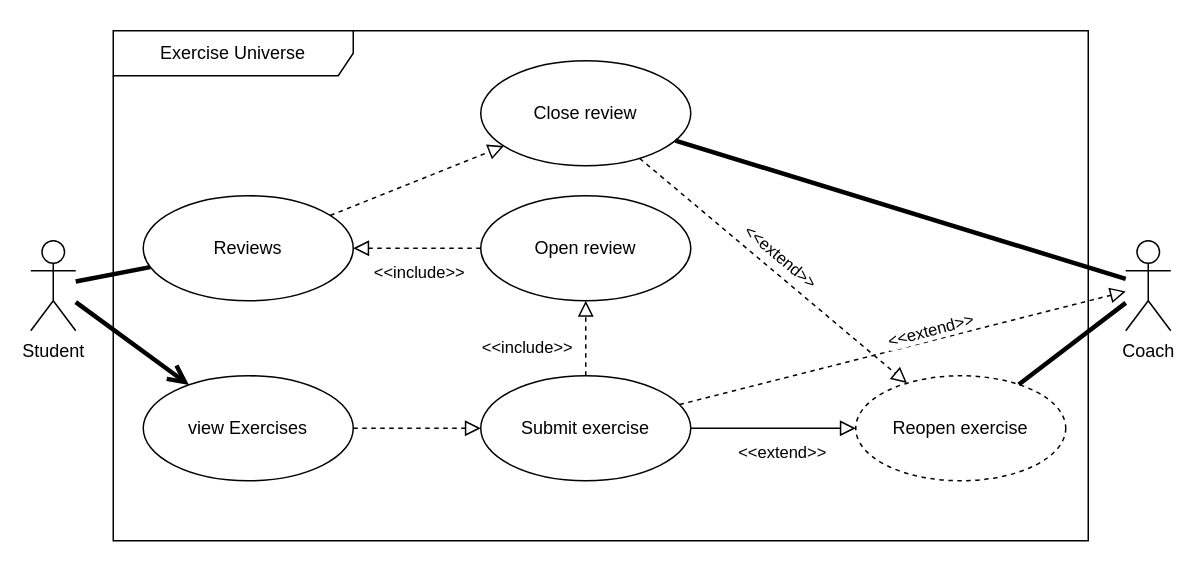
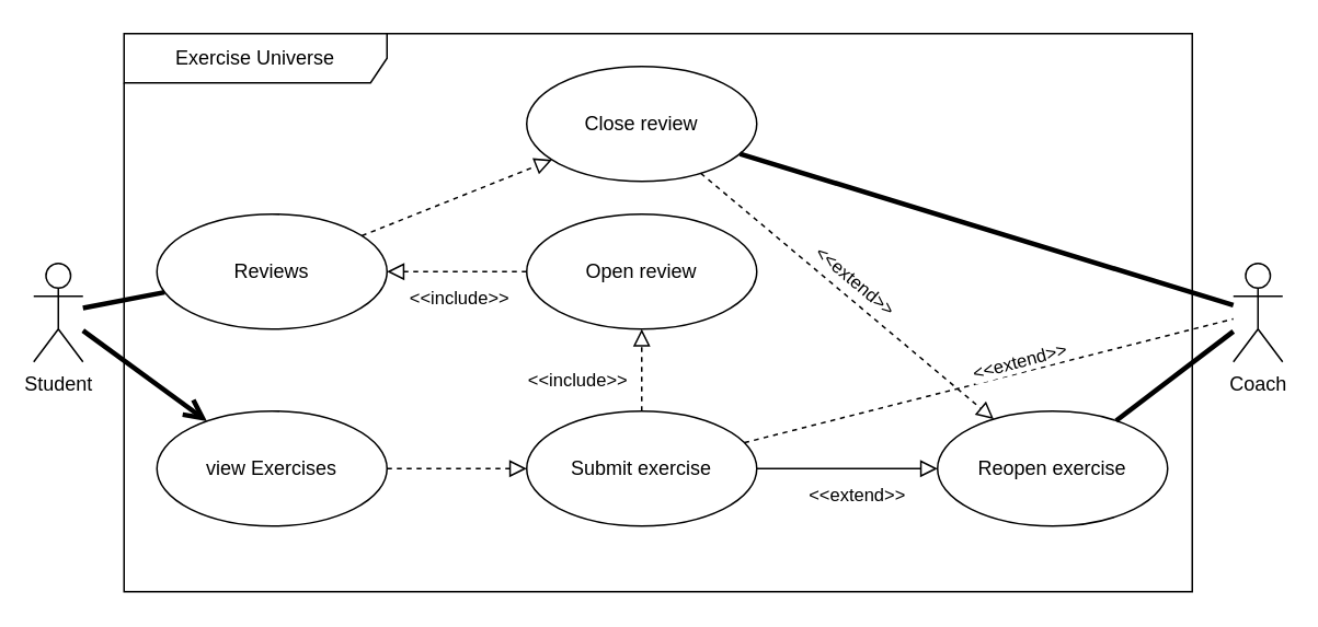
- <mxCell id="24" value="" style="endArrow=block;startArrow=none;endFill=0;startFill=0;endSize=8;html=1;verticalAlign=bottom;dashed=1;labelBackgroundColor=none;rounded=0;" edge="1" parent="1" source="12" target="3"><mxGeometry width="160" relative="1" as="geometry"><mxPoint x="590" y="330" as="sourcePoint" /><mxPoint x="750" y="330" as="targetPoint" /></mxGeometry></mxCell>
+ <mxCell id="24" value="" style="endArrow=none;startArrow=none;endFill=0;startFill=0;endSize=8;html=1;verticalAlign=bottom;dashed=1;labelBackgroundColor=none;rounded=0;" edge="1" parent="1" source="12" target="3"><mxGeometry width="160" relative="1" as="geometry"><mxPoint x="590" y="330" as="sourcePoint" /><mxPoint x="750" y="330" as="targetPoint" /></mxGeometry></mxCell>
- <mxCell id="18" value="&lt;div&gt;Reopen exercise&lt;/div&gt;" style="ellipse;whiteSpace=wrap;html=1;dashed=1;" vertex="1" parent="4"><mxGeometry x="495" y="230" width="140" height="70" as="geometry" /></mxCell>
+ <mxCell id="18" value="&lt;div&gt;Reopen exercise&lt;/div&gt;" style="ellipse;whiteSpace=wrap;html=1;" vertex="1" parent="4"><mxGeometry x="495" y="230" width="140" height="70" as="geometry" /></mxCell>
